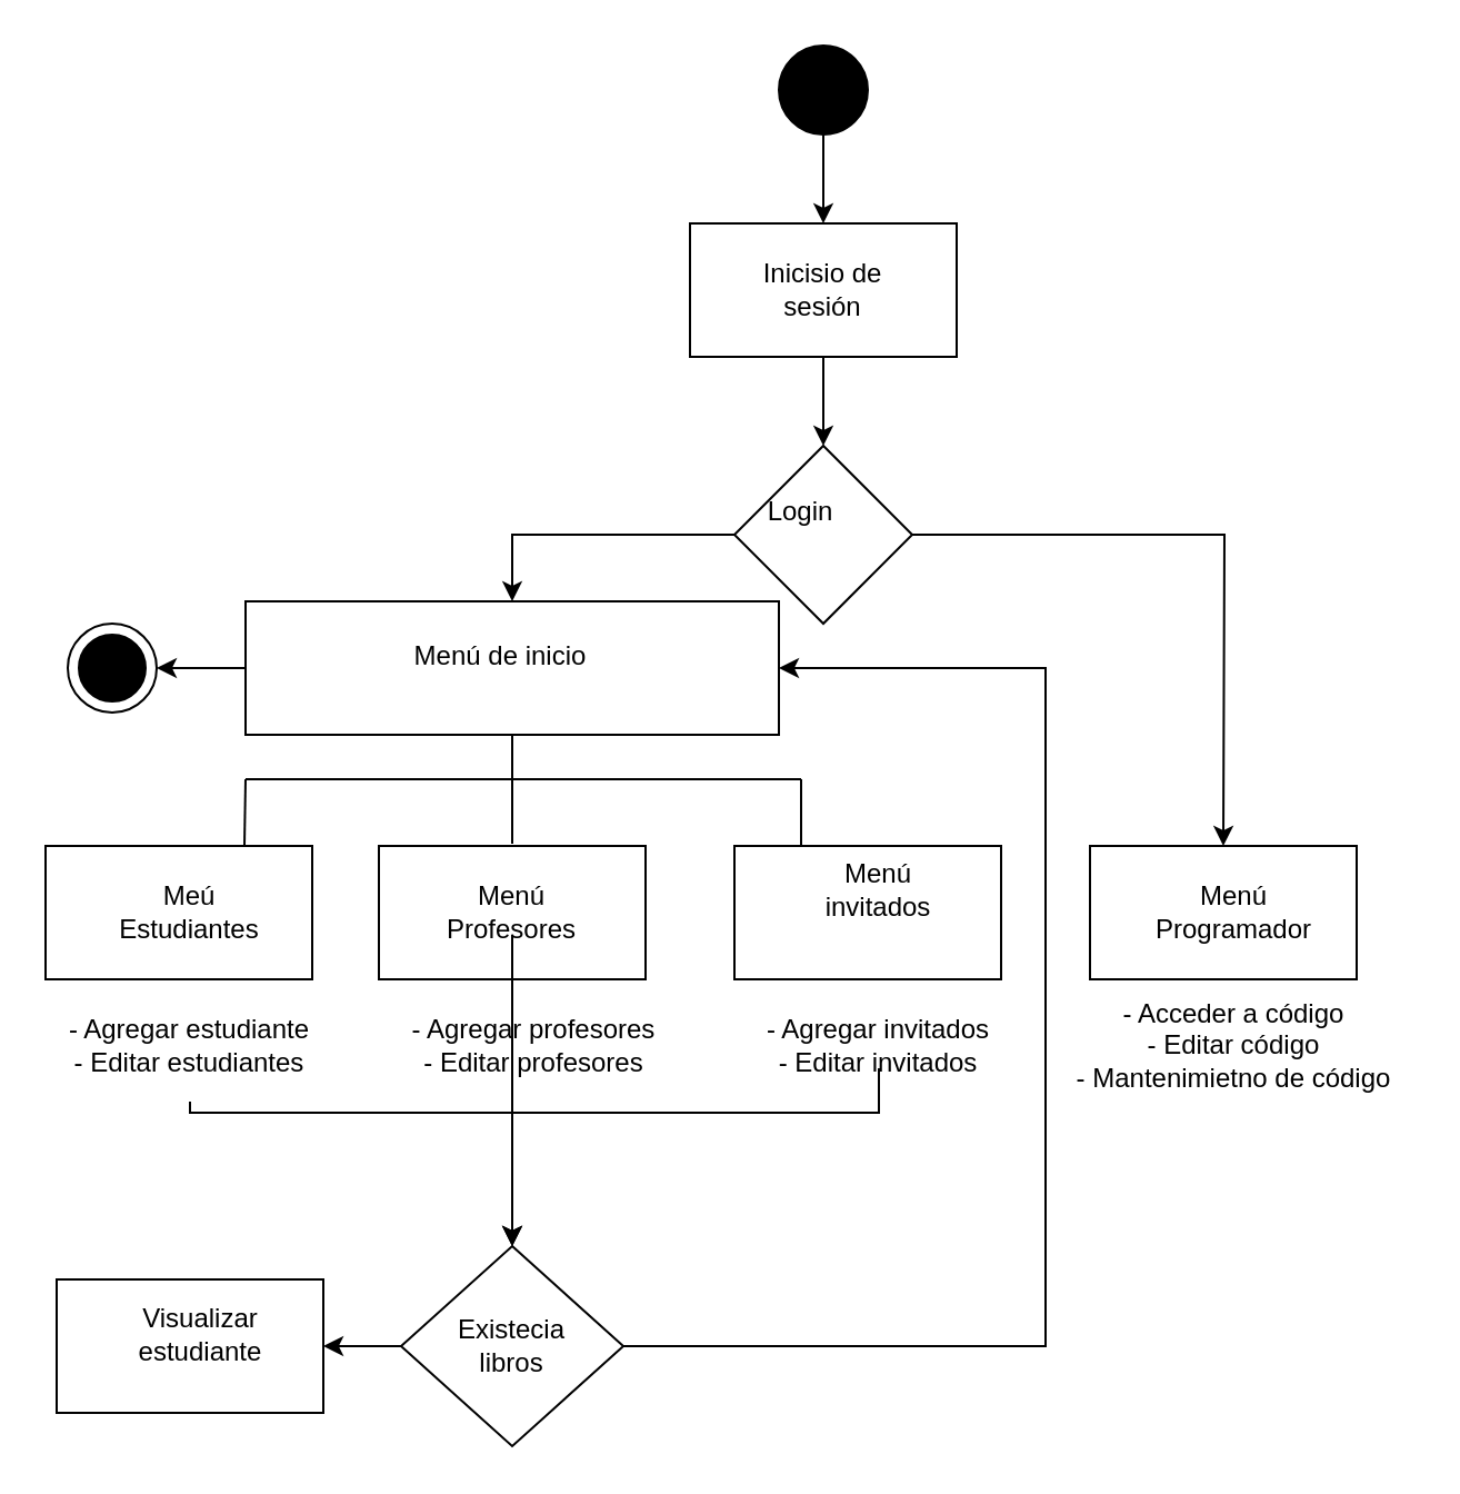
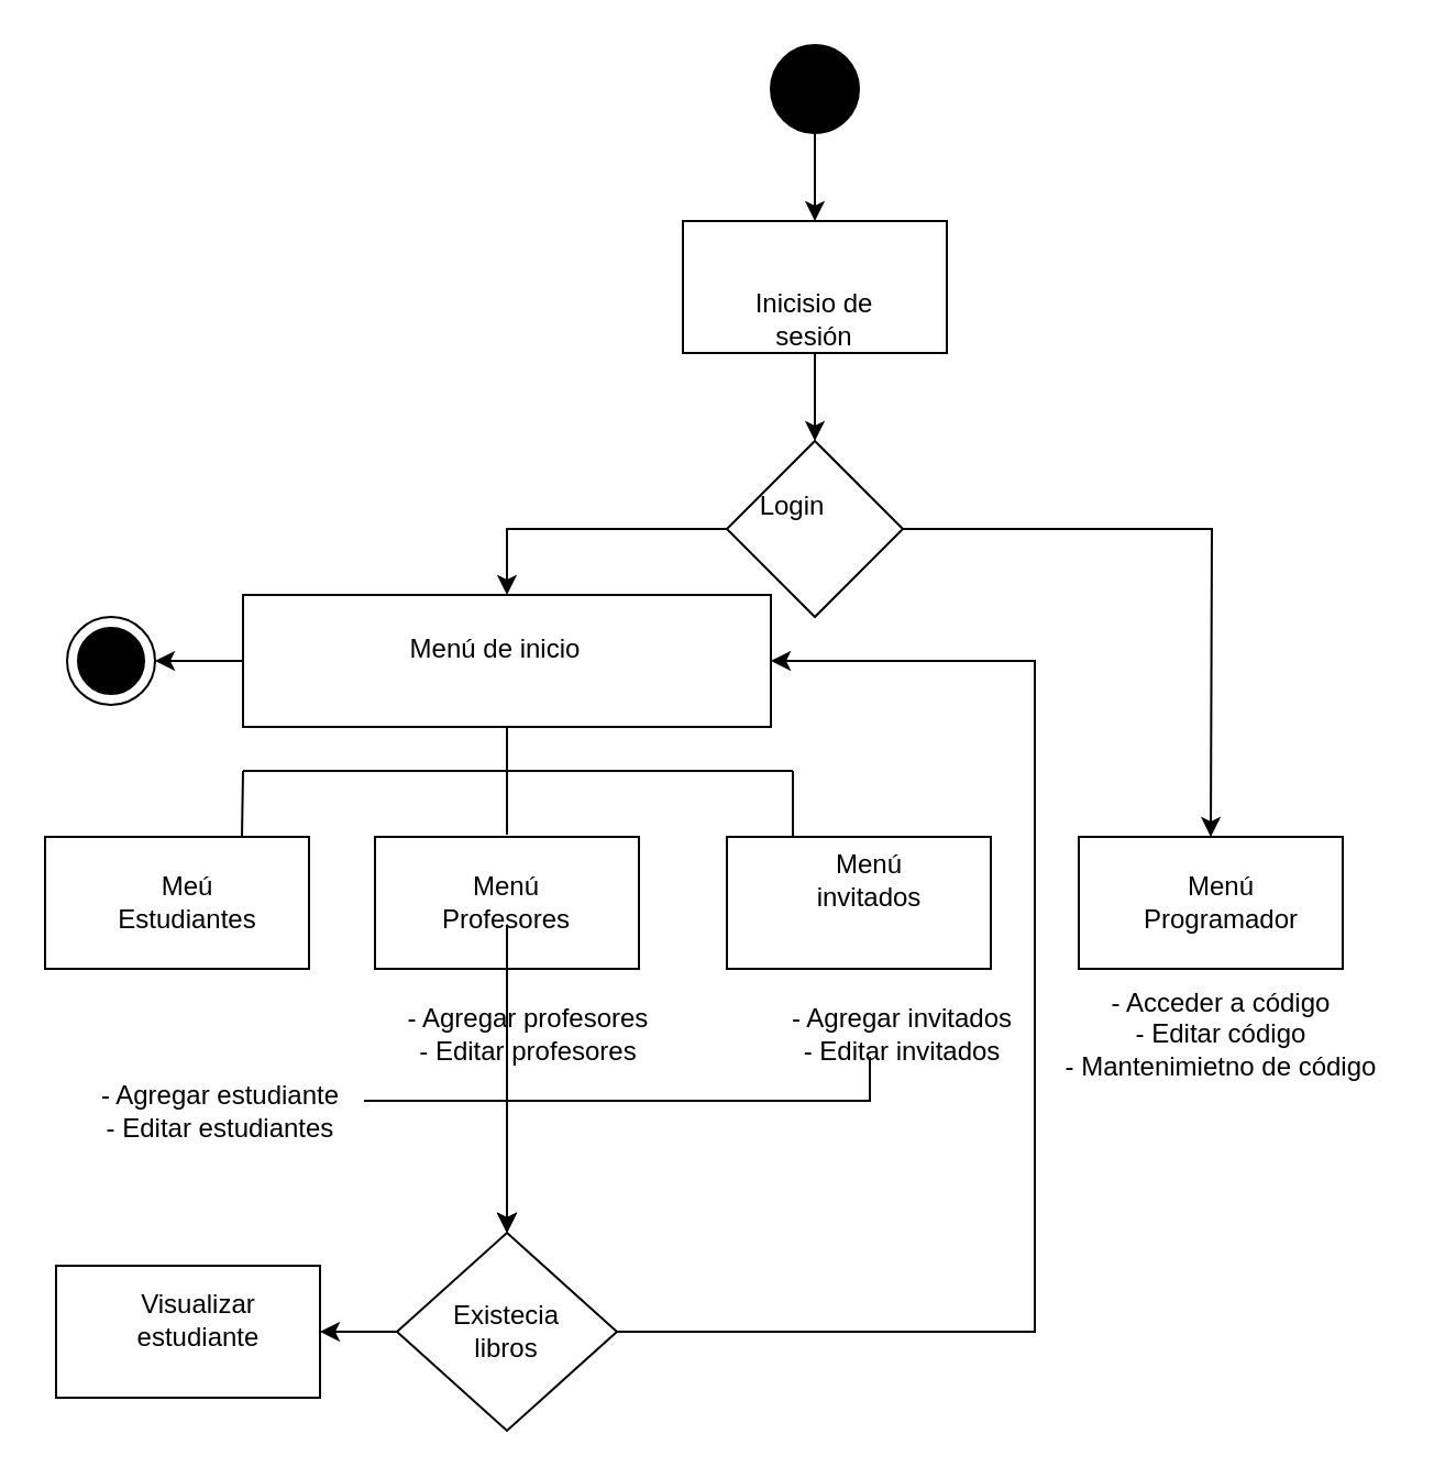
- <mxCell id="17" value="Inicisio de sesión" style="text;html=1;strokeColor=none;fillColor=none;align=center;verticalAlign=middle;whiteSpace=wrap;rounded=0;" vertex="1" parent="1"><mxGeometry x="330" y="120" width="80" height="20" as="geometry" /></mxCell>
+ <mxCell id="17" value="Inicisio de sesión" style="text;html=1;strokeColor=none;fillColor=none;align=center;verticalAlign=middle;whiteSpace=wrap;rounded=0;" vertex="1" parent="1"><mxGeometry x="330" y="135" width="80" height="20" as="geometry" /></mxCell>
- <mxCell id="40" value="- Agregar estudiante&lt;br&gt;- Editar estudiantes" style="text;html=1;strokeColor=none;fillColor=none;align=center;verticalAlign=middle;whiteSpace=wrap;rounded=0;" vertex="1" parent="1"><mxGeometry x="20" y="445" width="130" height="50" as="geometry" /></mxCell>
+ <mxCell id="40" value="- Agregar estudiante&lt;br&gt;- Editar estudiantes" style="text;html=1;strokeColor=none;fillColor=none;align=center;verticalAlign=middle;whiteSpace=wrap;rounded=0;" vertex="1" parent="1"><mxGeometry x="35" y="480" width="130" height="50" as="geometry" /></mxCell>
- <mxCell id="31" value="- Agregar invitados &lt;br&gt;- Editar invitados" style="text;html=1;strokeColor=none;fillColor=none;align=center;verticalAlign=middle;whiteSpace=wrap;rounded=0;" vertex="1" parent="1"><mxGeometry x="340" y="460" width="110" height="20" as="geometry" /></mxCell>
+ <mxCell id="31" value="- Agregar invitados &lt;br&gt;- Editar invitados" style="text;html=1;strokeColor=none;fillColor=none;align=center;verticalAlign=middle;whiteSpace=wrap;rounded=0;" vertex="1" parent="1"><mxGeometry x="355" y="460" width="110" height="20" as="geometry" /></mxCell>
